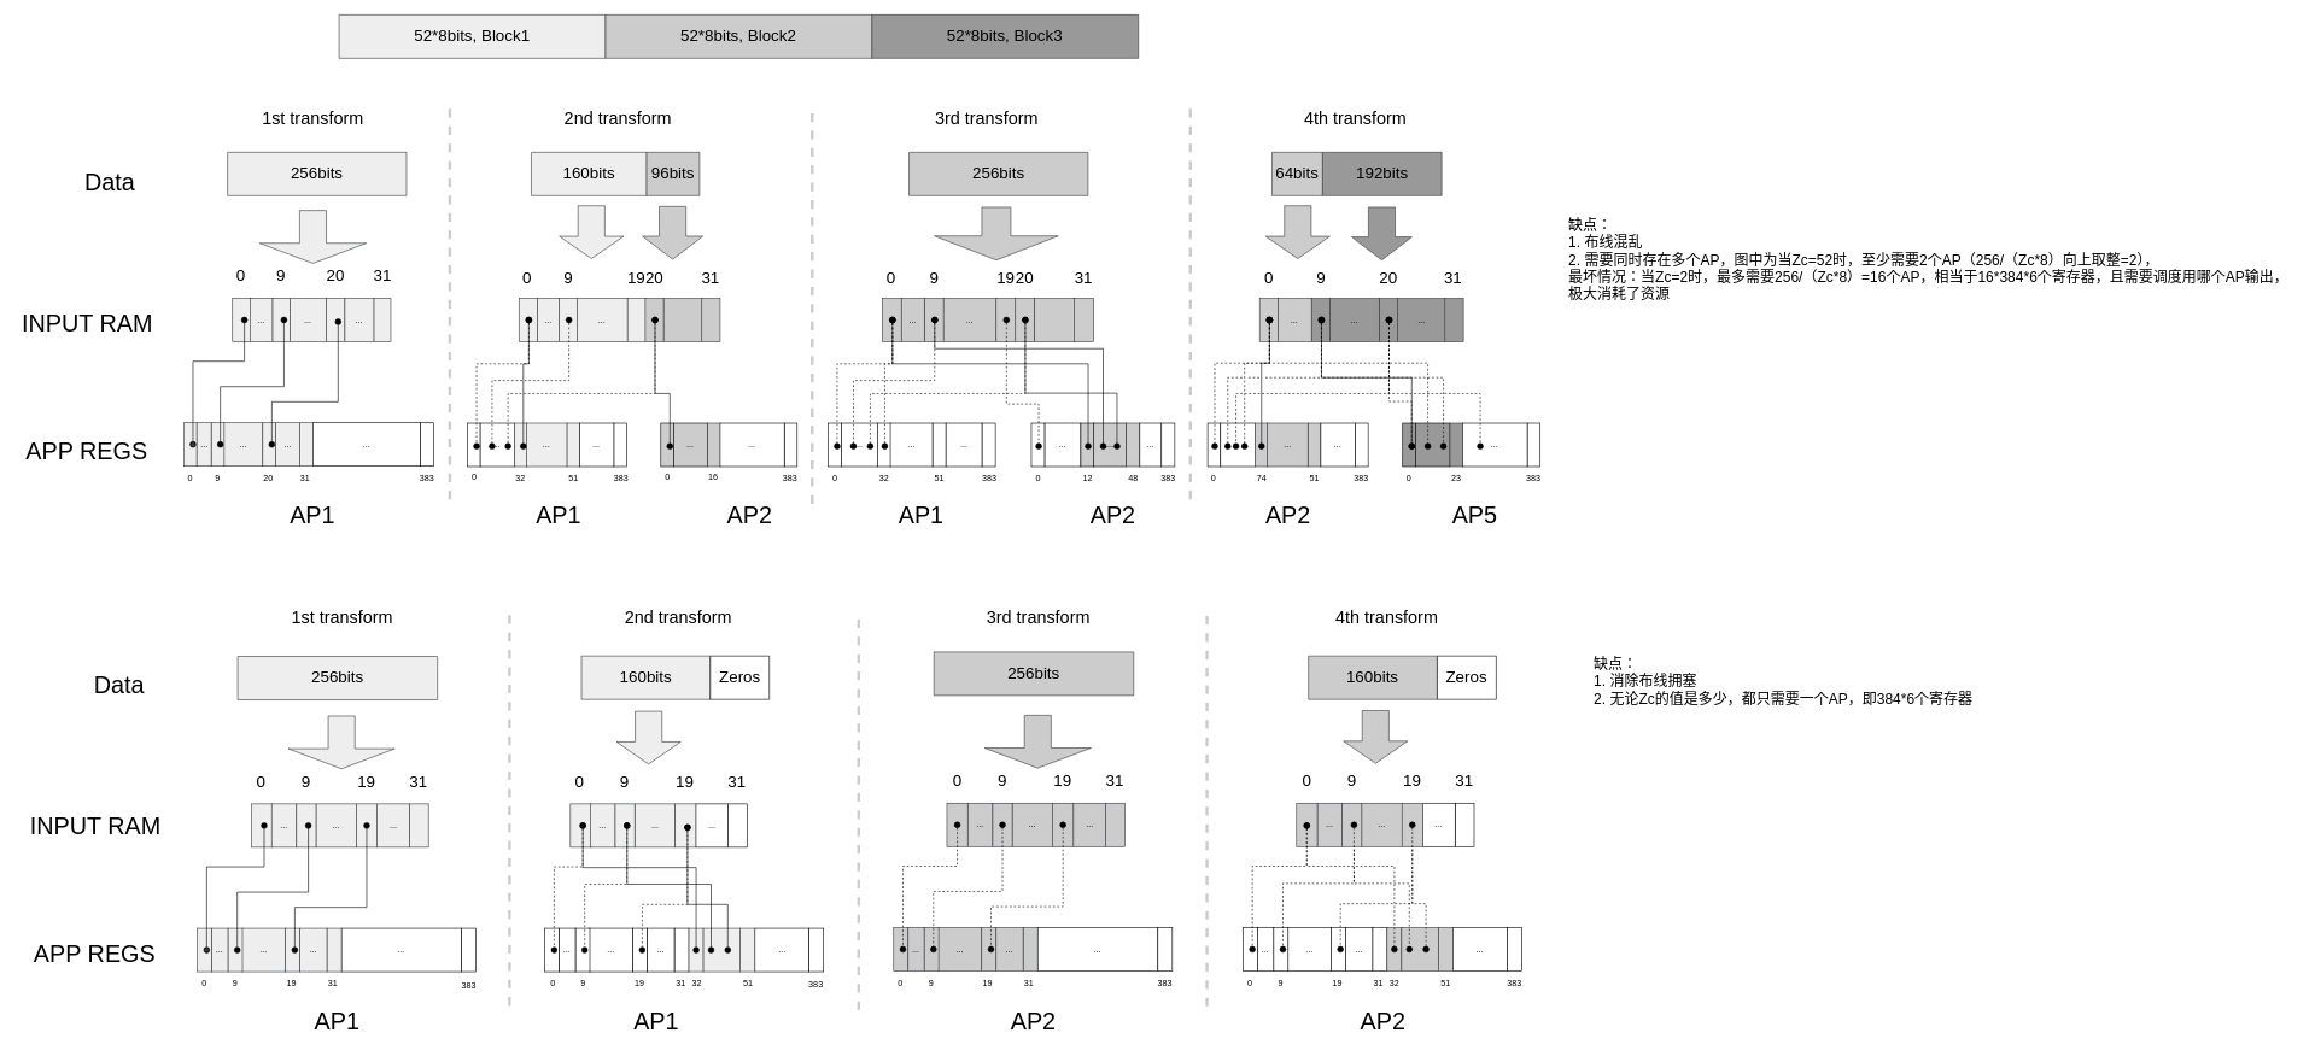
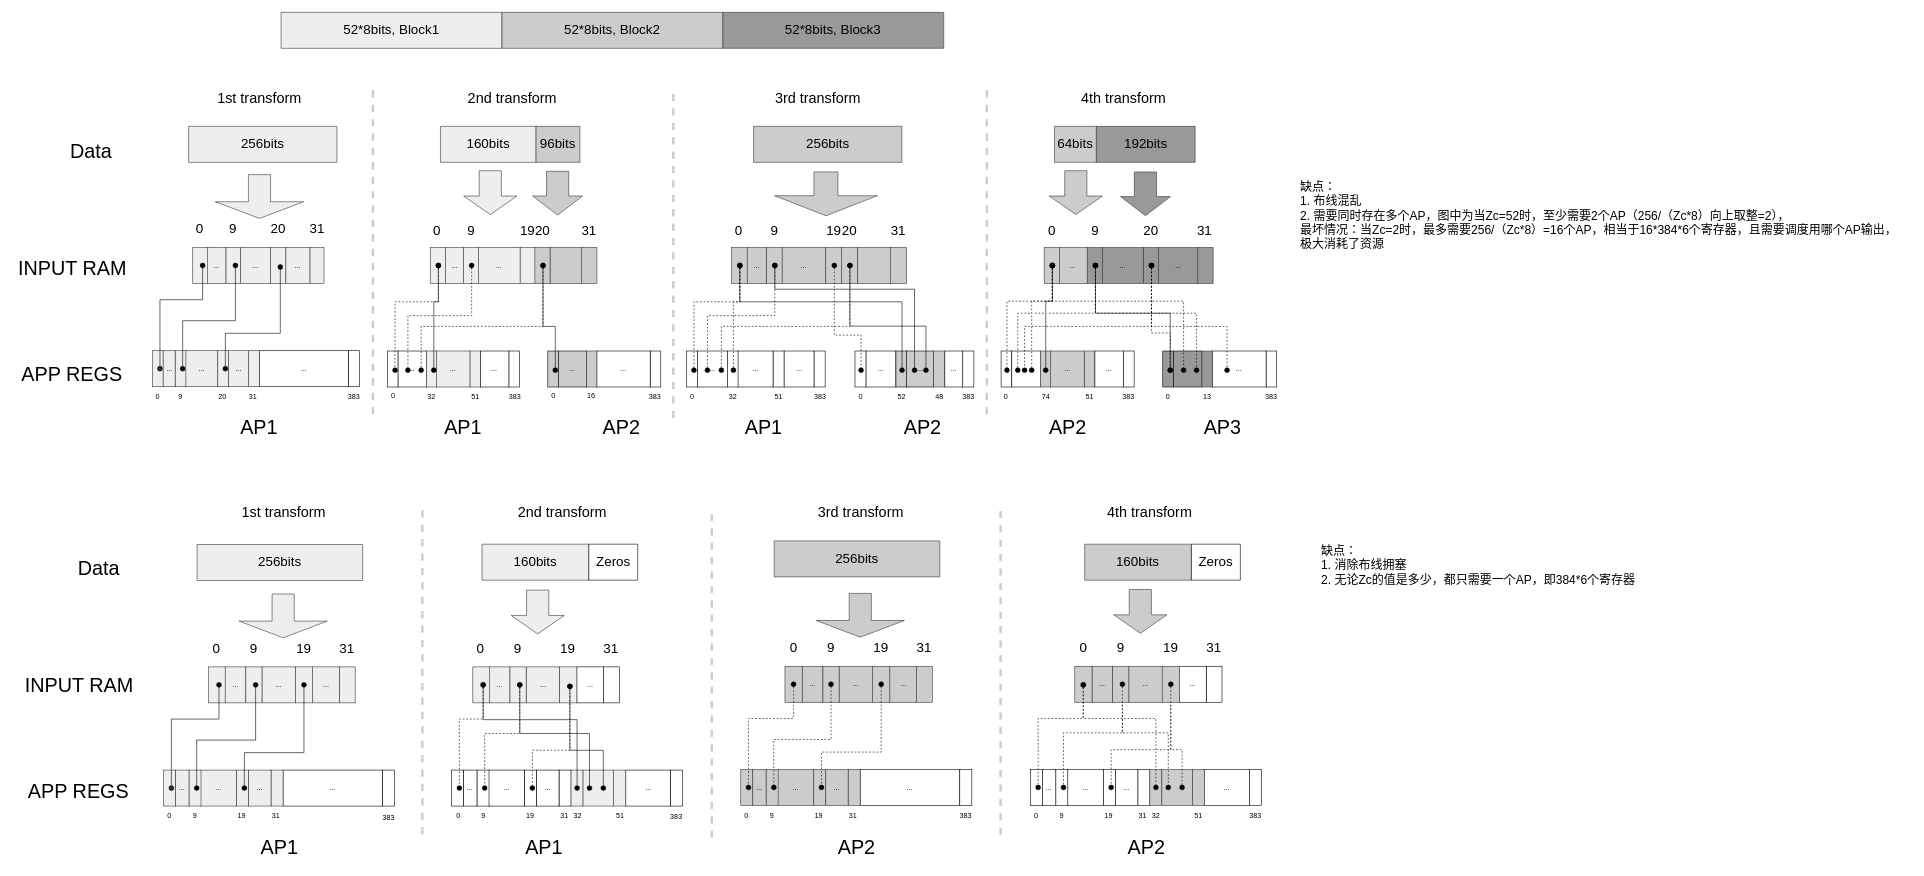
- <mxCell id="18" value="&lt;div style=&quot;font-size: 12px;&quot;&gt;&lt;font style=&quot;font-size: 12px; font-family: Helvetica; color: rgb(0, 0, 0); direction: ltr; letter-spacing: 0px; line-height: 120%; opacity: 1;&quot;&gt;12&lt;/font&gt;&lt;/div&gt;" style="verticalAlign=middle;align=center;overflow=width;vsdxID=100;fillColor=#ffffff;gradientColor=none;shape=stencil(nZBRDoQgDERP03+WHsHFe5iISyOCQdT19kIaIxq//Jtp3zTpAFaTaUYNUkwx+F6v1EYD+AUpyRkdKCYFqACrzgf9C352LfuxyWRWg1/yhT/nRE5IsZWuZtCSK8CPeI0e/hF+jV7AJM4PO7KWCyr390bSiNtEtQM=);strokeColor=none;spacingTop=-3;spacingBottom=-3;spacingLeft=-3;spacingRight=-3;points=[];labelBackgroundColor=none;rounded=0;html=1;whiteSpace=wrap;fontSize=12;" parent="6" vertex="1"><mxGeometry x="1472.857" y="489" width="18.56" height="60" as="geometry" /></mxCell>
+ <mxCell id="18" value="&lt;div style=&quot;font-size: 12px;&quot;&gt;&lt;font style=&quot;font-size: 12px; font-family: Helvetica; color: rgb(0, 0, 0); direction: ltr; letter-spacing: 0px; line-height: 120%; opacity: 1;&quot;&gt;52&lt;/font&gt;&lt;/div&gt;" style="verticalAlign=middle;align=center;overflow=width;vsdxID=100;fillColor=#ffffff;gradientColor=none;shape=stencil(nZBRDoQgDERP03+WHsHFe5iISyOCQdT19kIaIxq//Jtp3zTpAFaTaUYNUkwx+F6v1EYD+AUpyRkdKCYFqACrzgf9C352LfuxyWRWg1/yhT/nRE5IsZWuZtCSK8CPeI0e/hF+jV7AJM4PO7KWCyr390bSiNtEtQM=);strokeColor=none;spacingTop=-3;spacingBottom=-3;spacingLeft=-3;spacingRight=-3;points=[];labelBackgroundColor=none;rounded=0;html=1;whiteSpace=wrap;fontSize=12;" parent="6" vertex="1"><mxGeometry x="1472.857" y="489" width="18.56" height="60" as="geometry" /></mxCell>
- <mxCell id="81" value="&lt;div style=&quot;font-size: 12px;&quot;&gt;&lt;font style=&quot;font-size: 12px; font-family: Helvetica; color: rgb(0, 0, 0); direction: ltr; letter-spacing: 0px; line-height: 120%; opacity: 1;&quot;&gt;23&lt;/font&gt;&lt;/div&gt;" style="verticalAlign=middle;align=center;overflow=width;vsdxID=100;fillColor=#ffffff;gradientColor=none;shape=stencil(nZBRDoQgDERP03+WHsHFe5iISyOCQdT19kIaIxq//Jtp3zTpAFaTaUYNUkwx+F6v1EYD+AUpyRkdKCYFqACrzgf9C352LfuxyWRWg1/yhT/nRE5IsZWuZtCSK8CPeI0e/hF+jV7AJM4PO7KWCyr390bSiNtEtQM=);strokeColor=none;spacingTop=-3;spacingBottom=-3;spacingLeft=-3;spacingRight=-3;points=[];labelBackgroundColor=none;rounded=0;html=1;whiteSpace=wrap;fontSize=12;" parent="6" vertex="1"><mxGeometry x="1983.05" y="489" width="17.793" height="60" as="geometry" /></mxCell>
+ <mxCell id="81" value="&lt;div style=&quot;font-size: 12px;&quot;&gt;&lt;font style=&quot;font-size: 12px; font-family: Helvetica; color: rgb(0, 0, 0); direction: ltr; letter-spacing: 0px; line-height: 120%; opacity: 1;&quot;&gt;13&lt;/font&gt;&lt;/div&gt;" style="verticalAlign=middle;align=center;overflow=width;vsdxID=100;fillColor=#ffffff;gradientColor=none;shape=stencil(nZBRDoQgDERP03+WHsHFe5iISyOCQdT19kIaIxq//Jtp3zTpAFaTaUYNUkwx+F6v1EYD+AUpyRkdKCYFqACrzgf9C352LfuxyWRWg1/yhT/nRE5IsZWuZtCSK8CPeI0e/hF+jV7AJM4PO7KWCyr390bSiNtEtQM=);strokeColor=none;spacingTop=-3;spacingBottom=-3;spacingLeft=-3;spacingRight=-3;points=[];labelBackgroundColor=none;rounded=0;html=1;whiteSpace=wrap;fontSize=12;" parent="6" vertex="1"><mxGeometry x="1983.05" y="489" width="17.793" height="60" as="geometry" /></mxCell>
- <mxCell id="115" value="AP5" style="text;html=1;align=center;verticalAlign=middle;resizable=0;points=[];autosize=1;strokeColor=none;fillColor=none;fontSize=33;" parent="6" vertex="1"><mxGeometry x="1976.697" y="544" width="80" height="52" as="geometry" /></mxCell>
+ <mxCell id="115" value="AP3" style="text;html=1;align=center;verticalAlign=middle;resizable=0;points=[];autosize=1;strokeColor=none;fillColor=none;fontSize=33;" parent="6" vertex="1"><mxGeometry x="1976.697" y="544" width="80" height="52" as="geometry" /></mxCell>
